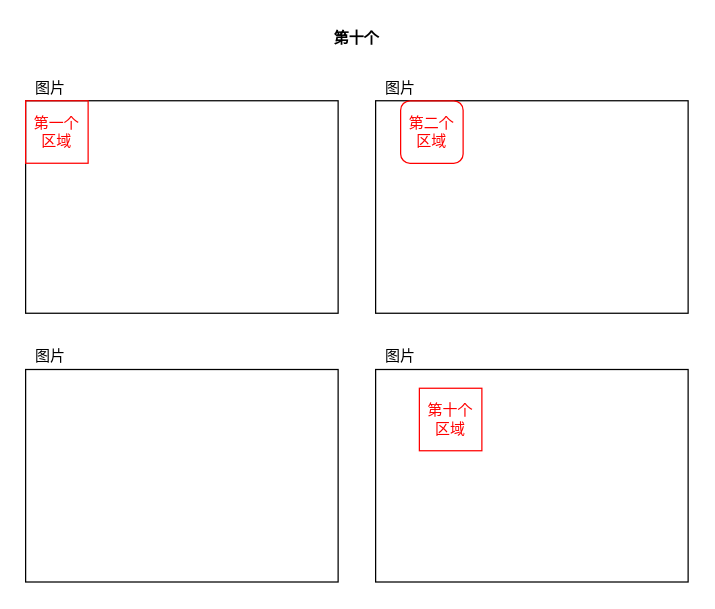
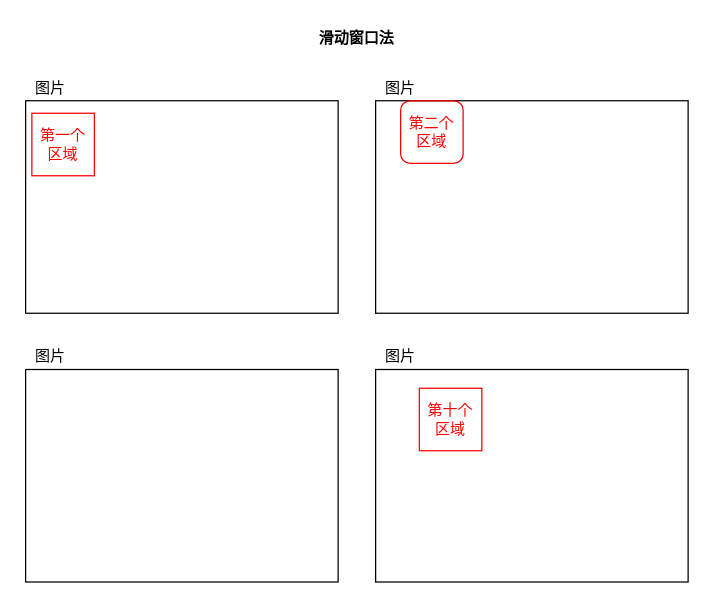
- <mxCell id="13" value="第十个" style="text;html=1;strokeColor=none;fillColor=none;align=center;verticalAlign=middle;whiteSpace=wrap;rounded=0;fontStyle=1" vertex="1" parent="1"><mxGeometry x="20" y="20" width="530" height="20" as="geometry" /></mxCell>
+ <mxCell id="13" value="滑动窗口法" style="text;html=1;strokeColor=none;fillColor=none;align=center;verticalAlign=middle;whiteSpace=wrap;rounded=0;fontStyle=1" vertex="1" parent="1"><mxGeometry x="20" y="20" width="530" height="20" as="geometry" /></mxCell>
- <mxCell id="4" value="第一个&lt;br&gt;区域" style="rounded=0;whiteSpace=wrap;html=1;strokeColor=#FF0000;fillColor=none;fontColor=#FF0000;" vertex="1" parent="1"><mxGeometry x="20" y="80" width="50" height="50" as="geometry" /></mxCell>
+ <mxCell id="4" value="第一个&lt;br&gt;区域" style="rounded=0;whiteSpace=wrap;html=1;strokeColor=#FF0000;fillColor=none;fontColor=#FF0000;" vertex="1" parent="1"><mxGeometry x="25" y="90" width="50" height="50" as="geometry" /></mxCell>
